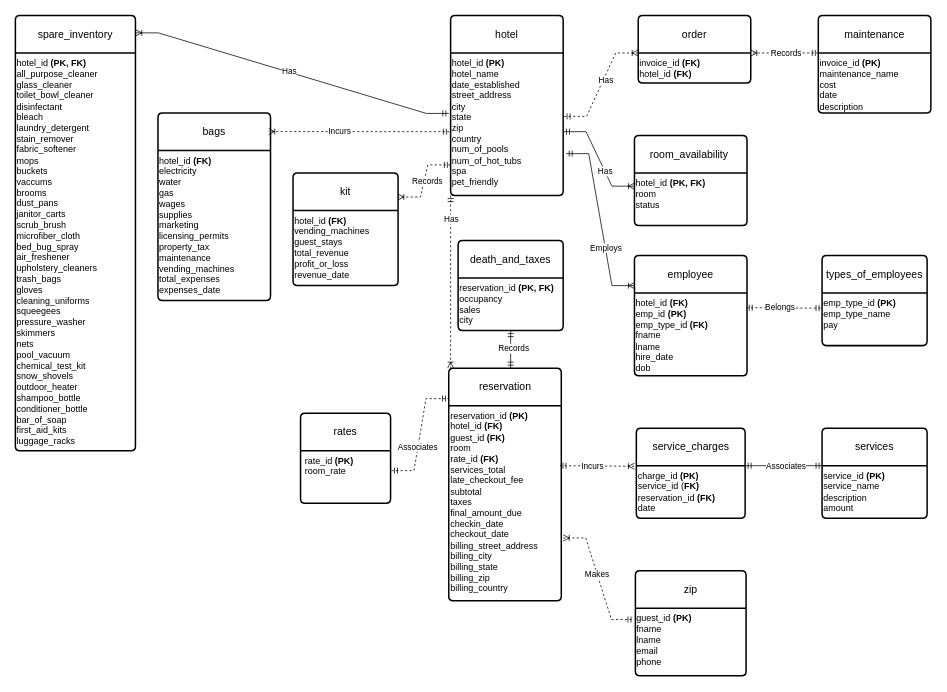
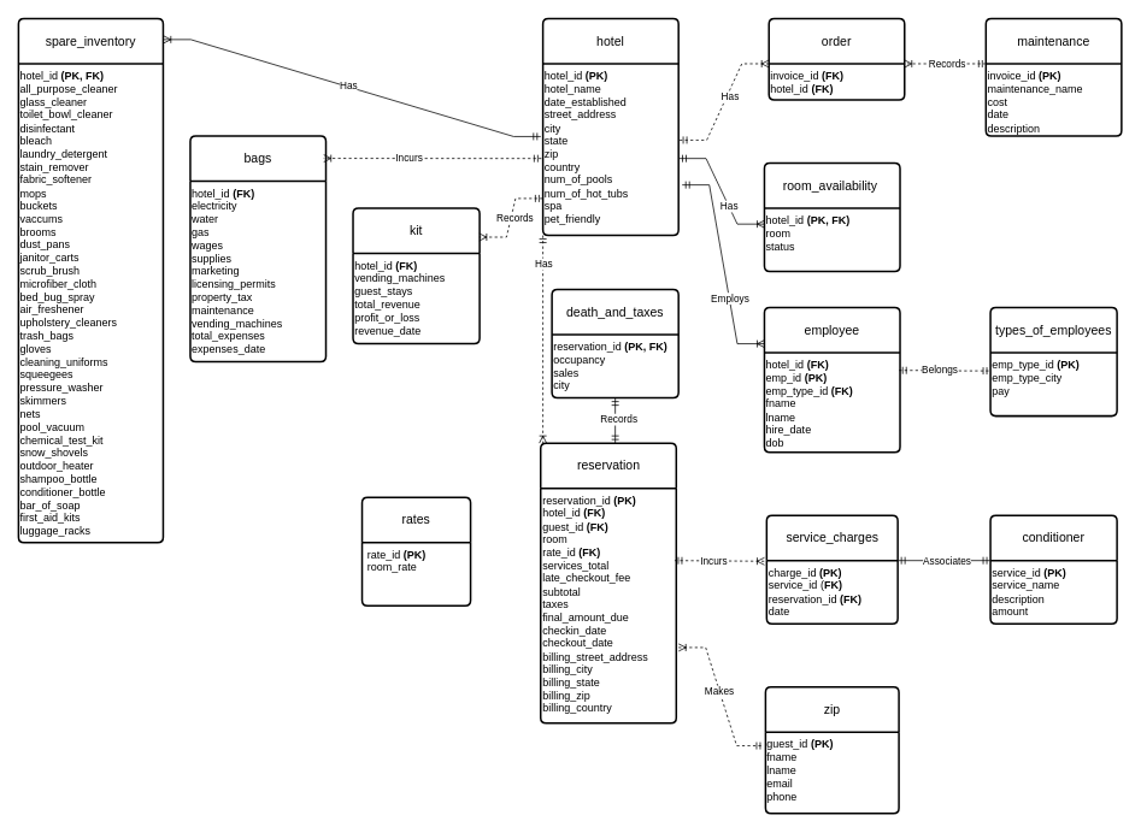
- <mxCell id="27" value="&lt;div&gt;emp_type_id &lt;b&gt;(PK)&lt;/b&gt;&lt;/div&gt;emp_type_name&lt;br&gt;pay" style="text;whiteSpace=wrap;html=1;" vertex="1" parent="26"><mxGeometry y="50" width="140" height="70" as="geometry" /></mxCell>
+ <mxCell id="27" value="&lt;div&gt;emp_type_id &lt;b&gt;(PK)&lt;/b&gt;&lt;/div&gt;emp_type_city&lt;br&gt;pay" style="text;whiteSpace=wrap;html=1;" vertex="1" parent="26"><mxGeometry y="50" width="140" height="70" as="geometry" /></mxCell>
- <mxCell id="52" value="" style="edgeStyle=entityRelationEdgeStyle;fontSize=12;html=1;endArrow=ERmandOne;startArrow=ERmandOne;rounded=0;entryX=-0.002;entryY=0.131;entryDx=0;entryDy=0;entryPerimeter=0;exitX=1.01;exitY=0.38;exitDx=0;exitDy=0;exitPerimeter=0;dashed=1;" edge="1" parent="1" source="51" target="38"><mxGeometry width="100" height="100" relative="1" as="geometry"><mxPoint x="450" y="840" as="sourcePoint" /><mxPoint x="550" y="740" as="targetPoint" /></mxGeometry></mxCell>
- <mxCell id="53" value="Associates" style="edgeLabel;html=1;align=center;verticalAlign=middle;resizable=0;points=[];" connectable="0" vertex="1" parent="52"><mxGeometry x="-0.218" y="1" relative="1" as="geometry"><mxPoint as="offset" /></mxGeometry></mxCell>
- <mxCell id="46" value="services" style="swimlane;childLayout=stackLayout;horizontal=1;startSize=50;horizontalStack=0;rounded=1;fontSize=14;fontStyle=0;strokeWidth=2;resizeParent=0;resizeLast=1;shadow=0;dashed=0;align=center;arcSize=4;whiteSpace=wrap;html=1;" vertex="1" parent="1"><mxGeometry x="1095" y="570" width="140" height="120" as="geometry" /></mxCell>
+ <mxCell id="46" value="conditioner" style="swimlane;childLayout=stackLayout;horizontal=1;startSize=50;horizontalStack=0;rounded=1;fontSize=14;fontStyle=0;strokeWidth=2;resizeParent=0;resizeLast=1;shadow=0;dashed=0;align=center;arcSize=4;whiteSpace=wrap;html=1;" vertex="1" parent="1"><mxGeometry x="1095" y="570" width="140" height="120" as="geometry" /></mxCell>
